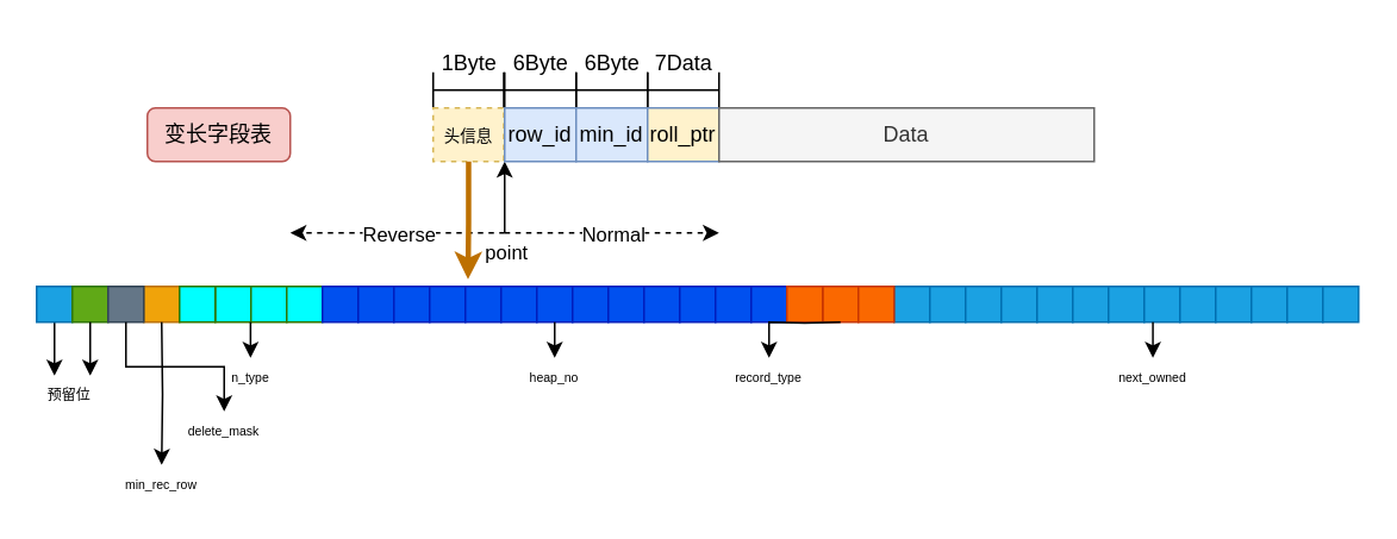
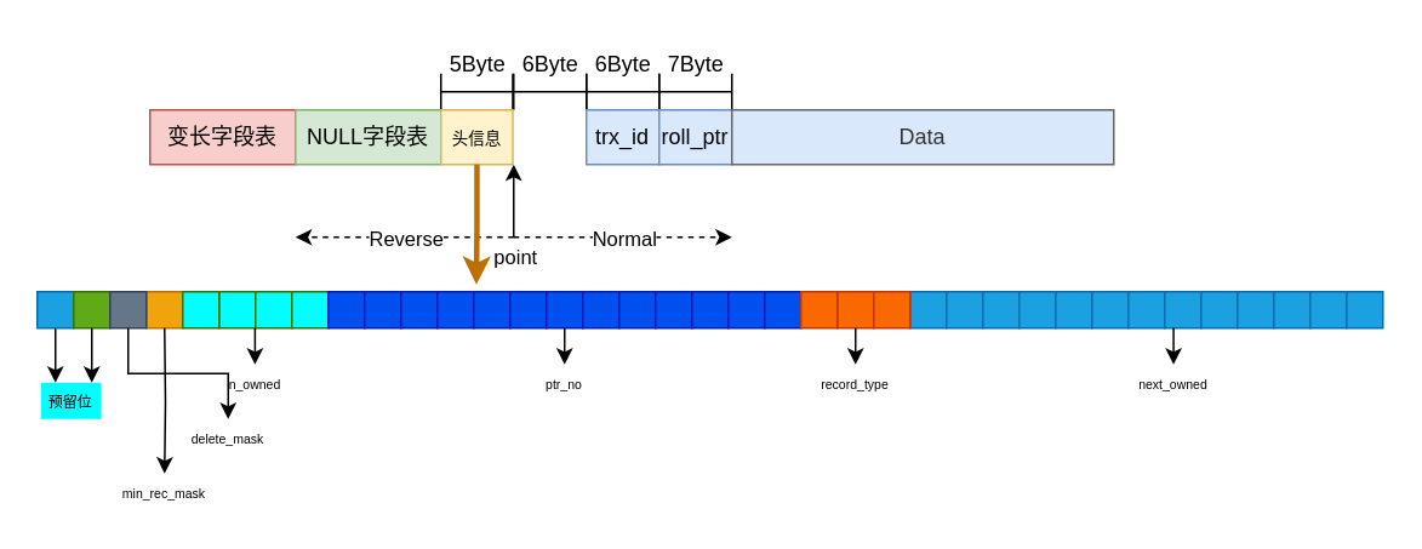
- <mxCell id="19" value="1Byte" style="text;html=1;align=center;verticalAlign=middle;resizable=0;points=[];autosize=1;strokeColor=none;fillColor=none;" parent="2" vertex="1"><mxGeometry x="154.75" width="50" height="30" as="geometry" /></mxCell>
+ <mxCell id="19" value="5Byte" style="text;html=1;align=center;verticalAlign=middle;resizable=0;points=[];autosize=1;strokeColor=none;fillColor=none;" parent="2" vertex="1"><mxGeometry x="154.75" width="50" height="30" as="geometry" /></mxCell>
- <mxCell id="17" value="7Data" style="text;html=1;align=center;verticalAlign=middle;resizable=0;points=[];autosize=1;strokeColor=none;fillColor=none;" parent="15" vertex="1"><mxGeometry width="50" height="30" as="geometry" /></mxCell>
+ <mxCell id="17" value="7Byte" style="text;html=1;align=center;verticalAlign=middle;resizable=0;points=[];autosize=1;strokeColor=none;fillColor=none;" parent="15" vertex="1"><mxGeometry width="50" height="30" as="geometry" /></mxCell>
- <mxCell id="20" value="变长字段表" style="whiteSpace=wrap;html=1;fillColor=#f8cecc;strokeColor=#b85450;rounded=1;" parent="2" vertex="1"><mxGeometry y="40" width="80" height="30" as="geometry" /></mxCell>
+ <mxCell id="20" value="变长字段表" style="rounded=0;whiteSpace=wrap;html=1;fillColor=#f8cecc;strokeColor=#b85450;" parent="2" vertex="1"><mxGeometry y="40" width="80" height="30" as="geometry" /></mxCell>
+ <mxCell id="21" value="NULL字段表" style="rounded=0;whiteSpace=wrap;html=1;fillColor=#d5e8d4;strokeColor=#82b366;" parent="2" vertex="1"><mxGeometry x="80" y="40" width="80" height="30" as="geometry" /></mxCell>
- <mxCell id="22" value="&lt;font style=&quot;font-size: 9px;&quot;&gt;头信息&lt;/font&gt;" style="rounded=0;whiteSpace=wrap;html=1;fillColor=#fff2cc;strokeColor=#d6b656;dashed=1;" parent="2" vertex="1"><mxGeometry x="160" y="40" width="39.5" height="30" as="geometry" /></mxCell>
+ <mxCell id="22" value="&lt;font style=&quot;font-size: 9px;&quot;&gt;头信息&lt;/font&gt;" style="rounded=0;whiteSpace=wrap;html=1;fillColor=#fff2cc;strokeColor=#d6b656;" parent="2" vertex="1"><mxGeometry x="160" y="40" width="39.5" height="30" as="geometry" /></mxCell>
- <mxCell id="23" value="row_id" style="rounded=0;whiteSpace=wrap;html=1;fillColor=#dae8fc;strokeColor=#6c8ebf;" parent="2" vertex="1"><mxGeometry x="200" y="40" width="40" height="30" as="geometry" /></mxCell>
- <mxCell id="24" value="min_id" style="rounded=0;whiteSpace=wrap;html=1;fillColor=#dae8fc;strokeColor=#6c8ebf;" parent="2" vertex="1"><mxGeometry x="240" y="40" width="40" height="30" as="geometry" /></mxCell>
+ <mxCell id="24" value="trx_id" style="rounded=0;whiteSpace=wrap;html=1;fillColor=#dae8fc;strokeColor=#6c8ebf;" parent="2" vertex="1"><mxGeometry x="240" y="40" width="40" height="30" as="geometry" /></mxCell>
- <mxCell id="25" value="roll_ptr" style="rounded=0;whiteSpace=wrap;html=1;fillColor=#fff2cc;strokeColor=#6c8ebf;" parent="2" vertex="1"><mxGeometry x="280" y="40" width="40" height="30" as="geometry" /></mxCell>
+ <mxCell id="25" value="roll_ptr" style="rounded=0;whiteSpace=wrap;html=1;fillColor=#dae8fc;strokeColor=#6c8ebf;" parent="2" vertex="1"><mxGeometry x="280" y="40" width="40" height="30" as="geometry" /></mxCell>
- <mxCell id="26" value="Data" style="rounded=0;whiteSpace=wrap;html=1;fillColor=#f5f5f5;fontColor=#333333;strokeColor=#666666;" parent="2" vertex="1"><mxGeometry x="320" y="40" width="210" height="30" as="geometry" /></mxCell>
+ <mxCell id="26" value="Data" style="rounded=0;whiteSpace=wrap;html=1;fillColor=#dae8fc;fontColor=#333333;strokeColor=#666666;" parent="2" vertex="1"><mxGeometry x="320" y="40" width="210" height="30" as="geometry" /></mxCell>
- <mxCell id="73" value="&lt;font style=&quot;font-size: 7px;&quot;&gt;n_type&lt;/font&gt;" style="rounded=0;whiteSpace=wrap;html=1;strokeColor=none;labelBackgroundColor=none;opacity=0;" vertex="1" parent="1"><mxGeometry x="114.87" y="200" width="49.75" height="20" as="geometry" /></mxCell>
+ <mxCell id="73" value="&lt;font style=&quot;font-size: 7px;&quot;&gt;n_owned&lt;/font&gt;" style="rounded=0;whiteSpace=wrap;html=1;strokeColor=none;labelBackgroundColor=none;opacity=0;" vertex="1" parent="1"><mxGeometry x="114.87" y="200" width="49.75" height="20" as="geometry" /></mxCell>
- <mxCell id="75" value="&lt;font style=&quot;font-size: 7px;&quot;&gt;heap_no&lt;/font&gt;" style="rounded=0;whiteSpace=wrap;html=1;strokeColor=none;labelBackgroundColor=none;opacity=0;" vertex="1" parent="1"><mxGeometry x="285.13" y="200" width="49.75" height="20" as="geometry" /></mxCell>
+ <mxCell id="75" value="&lt;font style=&quot;font-size: 7px;&quot;&gt;ptr_no&lt;/font&gt;" style="rounded=0;whiteSpace=wrap;html=1;strokeColor=none;labelBackgroundColor=none;opacity=0;" vertex="1" parent="1"><mxGeometry x="285.13" y="200" width="49.75" height="20" as="geometry" /></mxCell>
- <mxCell id="77" value="&lt;font style=&quot;font-size: 7px;&quot;&gt;record_type&lt;/font&gt;" style="rounded=0;whiteSpace=wrap;html=1;strokeColor=none;labelBackgroundColor=none;opacity=0;" vertex="1" parent="1"><mxGeometry x="405.13" y="200" width="49.75" height="20" as="geometry" /></mxCell>
+ <mxCell id="77" value="&lt;font style=&quot;font-size: 7px;&quot;&gt;record_type&lt;/font&gt;" style="rounded=0;whiteSpace=wrap;html=1;strokeColor=none;labelBackgroundColor=none;opacity=0;" vertex="1" parent="1"><mxGeometry x="445.13" y="200" width="49.75" height="20" as="geometry" /></mxCell>
- <mxCell id="67" value="&lt;font style=&quot;font-size: 8px;&quot;&gt;预留位&lt;/font&gt;" style="rounded=0;whiteSpace=wrap;html=1;strokeColor=none;" vertex="1" parent="1"><mxGeometry x="22" y="210" width="33" height="20" as="geometry" /></mxCell>
+ <mxCell id="67" value="&lt;font style=&quot;font-size: 8px;&quot;&gt;预留位&lt;/font&gt;" style="rounded=0;whiteSpace=wrap;html=1;strokeColor=none;fillColor=#00ffff;" vertex="1" parent="1"><mxGeometry x="22" y="210" width="33" height="20" as="geometry" /></mxCell>
- <mxCell id="70" value="&lt;font style=&quot;font-size: 7px;&quot;&gt;min_rec_row&lt;/font&gt;" style="rounded=0;whiteSpace=wrap;html=1;strokeColor=none;" vertex="1" parent="1"><mxGeometry x="65.12" y="260" width="49.75" height="20" as="geometry" /></mxCell>
+ <mxCell id="70" value="&lt;font style=&quot;font-size: 7px;&quot;&gt;min_rec_mask&lt;/font&gt;" style="rounded=0;whiteSpace=wrap;html=1;strokeColor=none;" vertex="1" parent="1"><mxGeometry x="65.12" y="260" width="49.75" height="20" as="geometry" /></mxCell>
